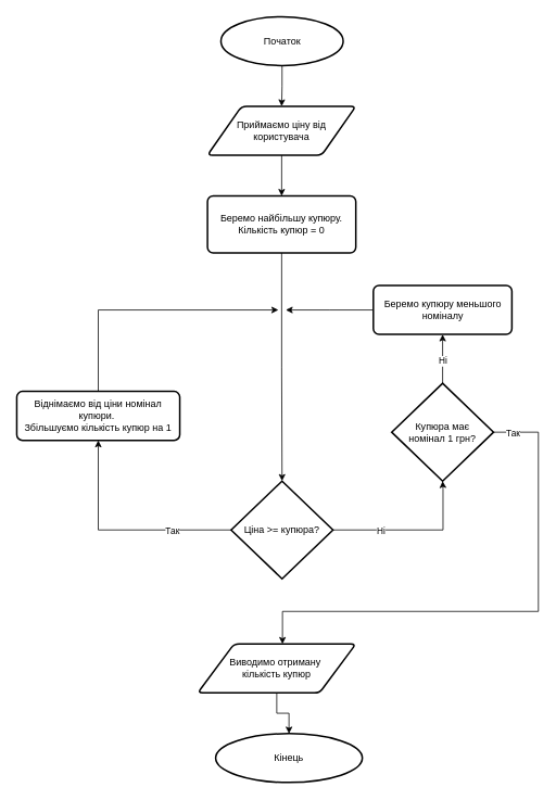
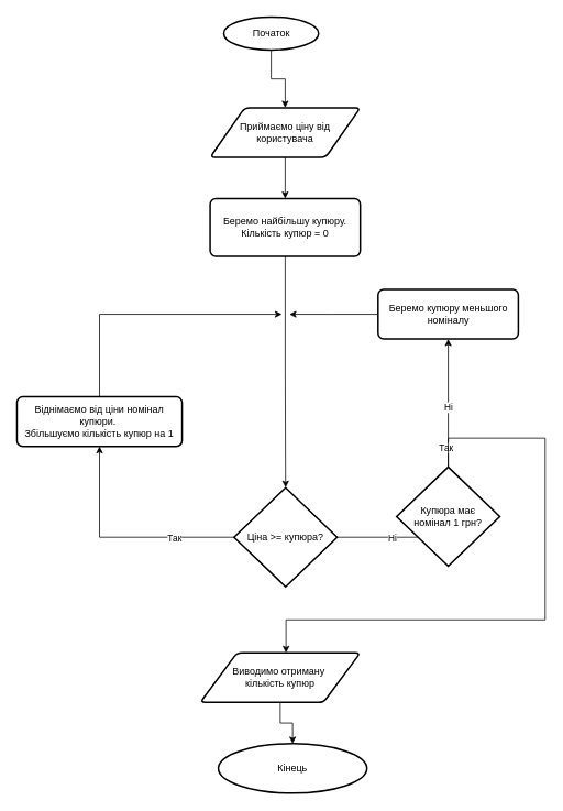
- <mxCell id="3" value="Початок" style="strokeWidth=2;html=1;shape=mxgraph.flowchart.start_1;whiteSpace=wrap;" vertex="1" parent="1"><mxGeometry x="270.5" y="20" width="150" height="60" as="geometry" /></mxCell>
+ <mxCell id="3" value="Початок" style="strokeWidth=2;html=1;shape=mxgraph.flowchart.start_1;whiteSpace=wrap;" vertex="1" parent="1"><mxGeometry x="270.5" y="20" width="115" height="40" as="geometry" /></mxCell>
- <mxCell id="18" value="Купюра має &lt;br&gt;номінал 1 грн?" style="strokeWidth=2;html=1;shape=mxgraph.flowchart.decision;whiteSpace=wrap;" vertex="1" parent="1"><mxGeometry x="480" y="470" width="125" height="120" as="geometry" /></mxCell>
+ <mxCell id="18" value="Купюра має &lt;br&gt;номінал 1 грн?" style="strokeWidth=2;html=1;shape=mxgraph.flowchart.decision;whiteSpace=wrap;" vertex="1" parent="1"><mxGeometry x="480" y="565" width="125" height="120" as="geometry" /></mxCell>
